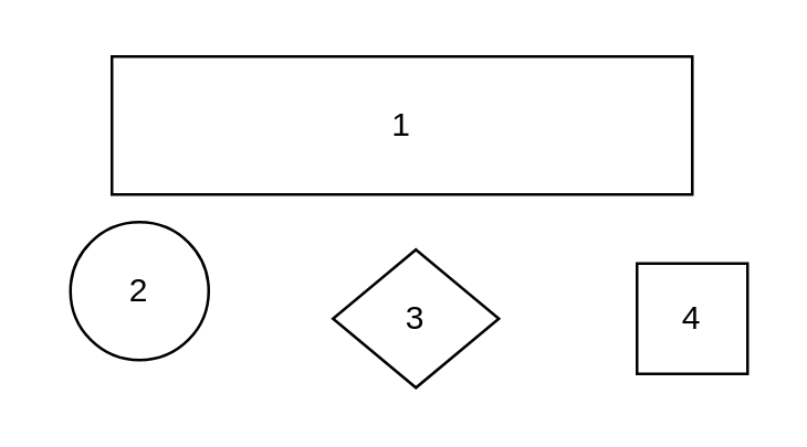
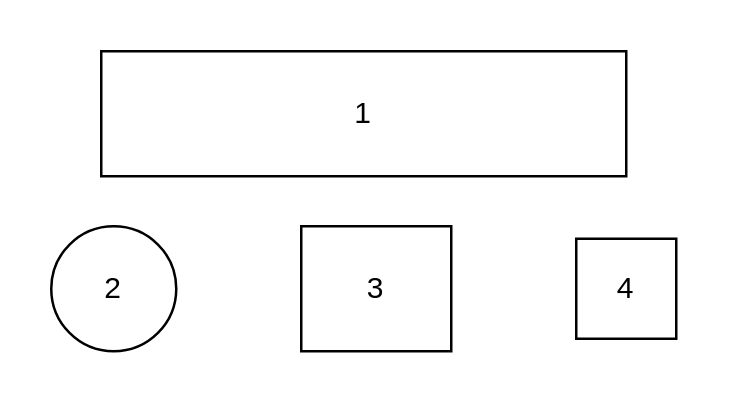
- <mxCell id="3" value="2" style="ellipse;whiteSpace=wrap;html=1;aspect=fixed;" vertex="1" parent="1"><mxGeometry x="25" y="80" width="50" height="50" as="geometry" /></mxCell>
+ <mxCell id="3" value="2" style="ellipse;whiteSpace=wrap;html=1;aspect=fixed;" vertex="1" parent="1"><mxGeometry x="20" y="90" width="50" height="50" as="geometry" /></mxCell>
- <mxCell id="4" value="3" style="rhombus;whiteSpace=wrap;html=1;" vertex="1" parent="1"><mxGeometry x="120" y="90" width="60" height="50" as="geometry" /></mxCell>
+ <mxCell id="4" value="3" style="whiteSpace=wrap;html=1;rounded=0;" vertex="1" parent="1"><mxGeometry x="120" y="90" width="60" height="50" as="geometry" /></mxCell>
